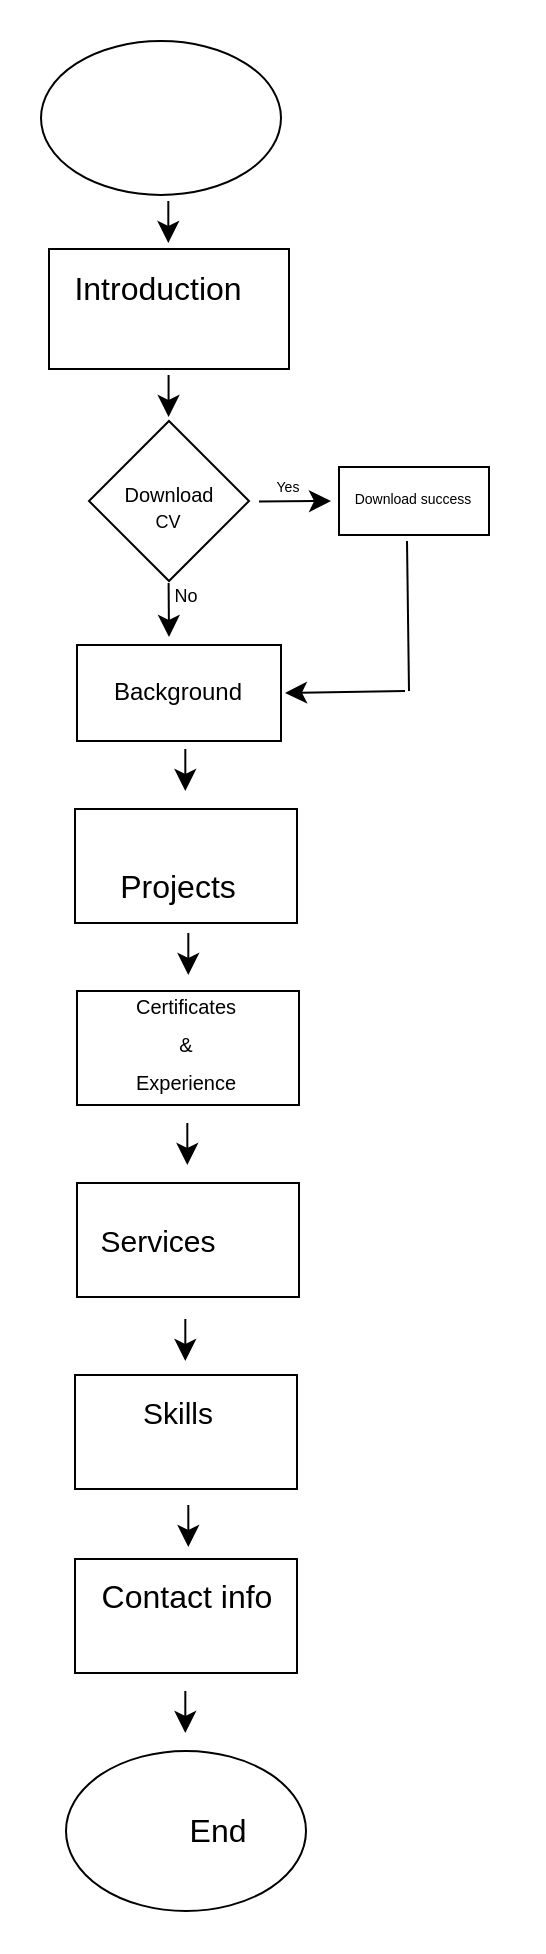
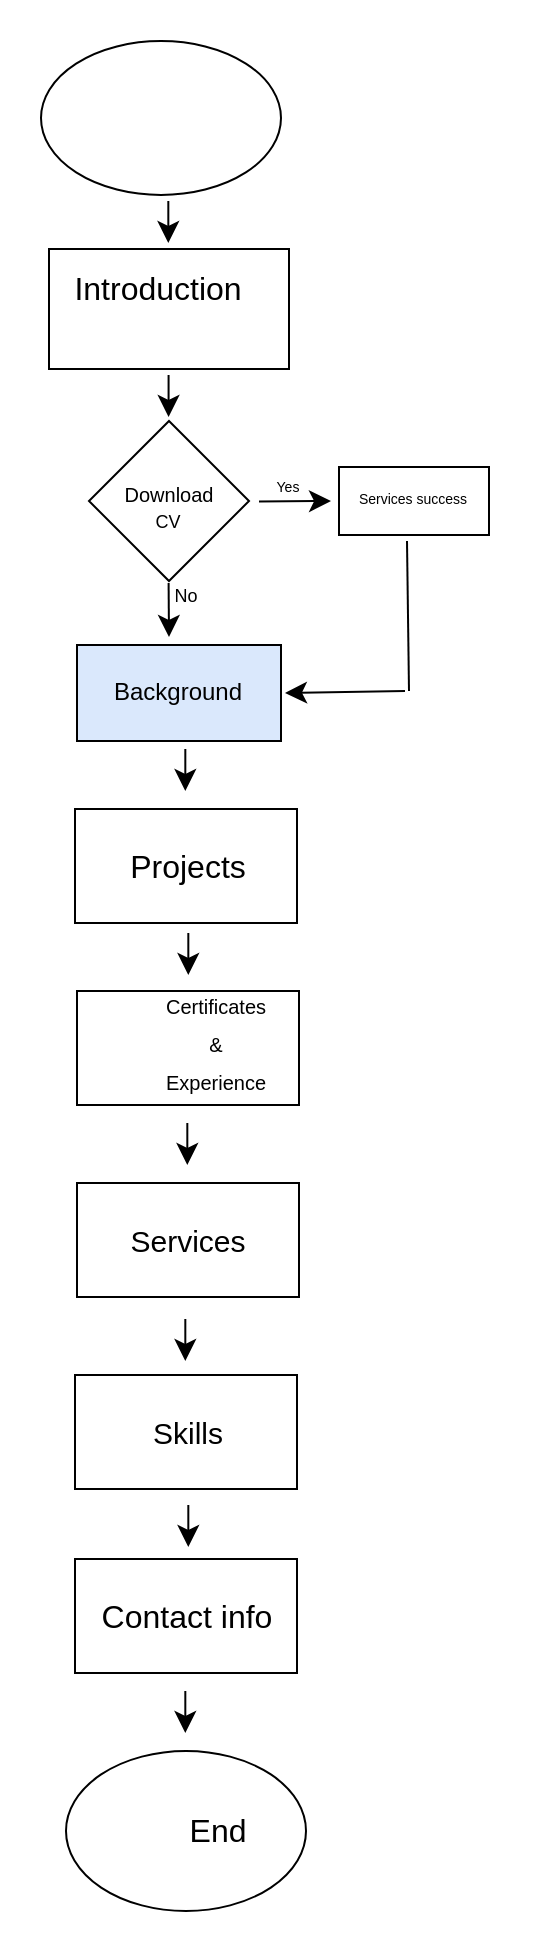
- <mxCell id="13" value="&lt;font style=&quot;font-size: 7px;&quot;&gt;Download success&lt;/font&gt;" style="text;strokeColor=none;fillColor=none;html=1;align=center;verticalAlign=middle;whiteSpace=wrap;rounded=0;fontSize=16;" vertex="1" parent="1"><mxGeometry x="162" y="235.5" width="89" height="21" as="geometry" /></mxCell>
+ <mxCell id="13" value="&lt;font style=&quot;font-size: 7px;&quot;&gt;Services success&lt;/font&gt;" style="text;strokeColor=none;fillColor=none;html=1;align=center;verticalAlign=middle;whiteSpace=wrap;rounded=0;fontSize=16;" vertex="1" parent="1"><mxGeometry x="162" y="235.5" width="89" height="21" as="geometry" /></mxCell>
- <mxCell id="16" value="Background" style="rounded=0;whiteSpace=wrap;html=1;" vertex="1" parent="1"><mxGeometry x="38" y="322" width="102" height="48" as="geometry" /></mxCell>
+ <mxCell id="16" value="Background" style="rounded=0;whiteSpace=wrap;html=1;fillColor=#dae8fc;" vertex="1" parent="1"><mxGeometry x="38" y="322" width="102" height="48" as="geometry" /></mxCell>
- <mxCell id="24" value="Projects" style="text;strokeColor=none;fillColor=none;html=1;align=center;verticalAlign=middle;whiteSpace=wrap;rounded=0;fontSize=16;" vertex="1" parent="1"><mxGeometry x="59" y="426.5" width="60" height="32" as="geometry" /></mxCell>
+ <mxCell id="24" value="Projects" style="text;strokeColor=none;fillColor=none;html=1;align=center;verticalAlign=middle;whiteSpace=wrap;rounded=0;fontSize=16;" vertex="1" parent="1"><mxGeometry x="64" y="416.5" width="60" height="32" as="geometry" /></mxCell>
- <mxCell id="25" value="&lt;font style=&quot;font-size: 10px;&quot;&gt;Certificates &amp;amp; Experience&lt;/font&gt;" style="text;strokeColor=none;fillColor=none;html=1;align=center;verticalAlign=middle;whiteSpace=wrap;rounded=0;fontSize=16;" vertex="1" parent="1"><mxGeometry x="62.5" y="505" width="60" height="30" as="geometry" /></mxCell>
+ <mxCell id="25" value="&lt;font style=&quot;font-size: 10px;&quot;&gt;Certificates &amp;amp; Experience&lt;/font&gt;" style="text;strokeColor=none;fillColor=none;html=1;align=center;verticalAlign=middle;whiteSpace=wrap;rounded=0;fontSize=16;" vertex="1" parent="1"><mxGeometry x="77.5" y="505" width="60" height="30" as="geometry" /></mxCell>
- <mxCell id="26" value="&lt;font style=&quot;font-size: 15px;&quot;&gt;Services&lt;/font&gt;" style="text;strokeColor=none;fillColor=none;html=1;align=center;verticalAlign=middle;whiteSpace=wrap;rounded=0;fontSize=16;" vertex="1" parent="1"><mxGeometry x="49" y="604.5" width="60" height="30" as="geometry" /></mxCell>
+ <mxCell id="26" value="&lt;font style=&quot;font-size: 15px;&quot;&gt;Services&lt;/font&gt;" style="text;strokeColor=none;fillColor=none;html=1;align=center;verticalAlign=middle;whiteSpace=wrap;rounded=0;fontSize=16;" vertex="1" parent="1"><mxGeometry x="64" y="604.5" width="60" height="30" as="geometry" /></mxCell>
- <mxCell id="27" value="&lt;font style=&quot;font-size: 15px;&quot;&gt;Skills&lt;/font&gt;" style="text;strokeColor=none;fillColor=none;html=1;align=center;verticalAlign=middle;whiteSpace=wrap;rounded=0;fontSize=16;" vertex="1" parent="1"><mxGeometry x="59" y="690.5" width="60" height="30" as="geometry" /></mxCell>
+ <mxCell id="27" value="&lt;font style=&quot;font-size: 15px;&quot;&gt;Skills&lt;/font&gt;" style="text;strokeColor=none;fillColor=none;html=1;align=center;verticalAlign=middle;whiteSpace=wrap;rounded=0;fontSize=16;" vertex="1" parent="1"><mxGeometry x="64" y="700.5" width="60" height="30" as="geometry" /></mxCell>
- <mxCell id="28" value="Contact info" style="text;strokeColor=none;fillColor=none;html=1;align=center;verticalAlign=middle;whiteSpace=wrap;rounded=0;fontSize=16;" vertex="1" parent="1"><mxGeometry x="44" y="782.5" width="99" height="30" as="geometry" /></mxCell>
+ <mxCell id="28" value="Contact info" style="text;strokeColor=none;fillColor=none;html=1;align=center;verticalAlign=middle;whiteSpace=wrap;rounded=0;fontSize=16;" vertex="1" parent="1"><mxGeometry x="44" y="792.5" width="99" height="30" as="geometry" /></mxCell>
